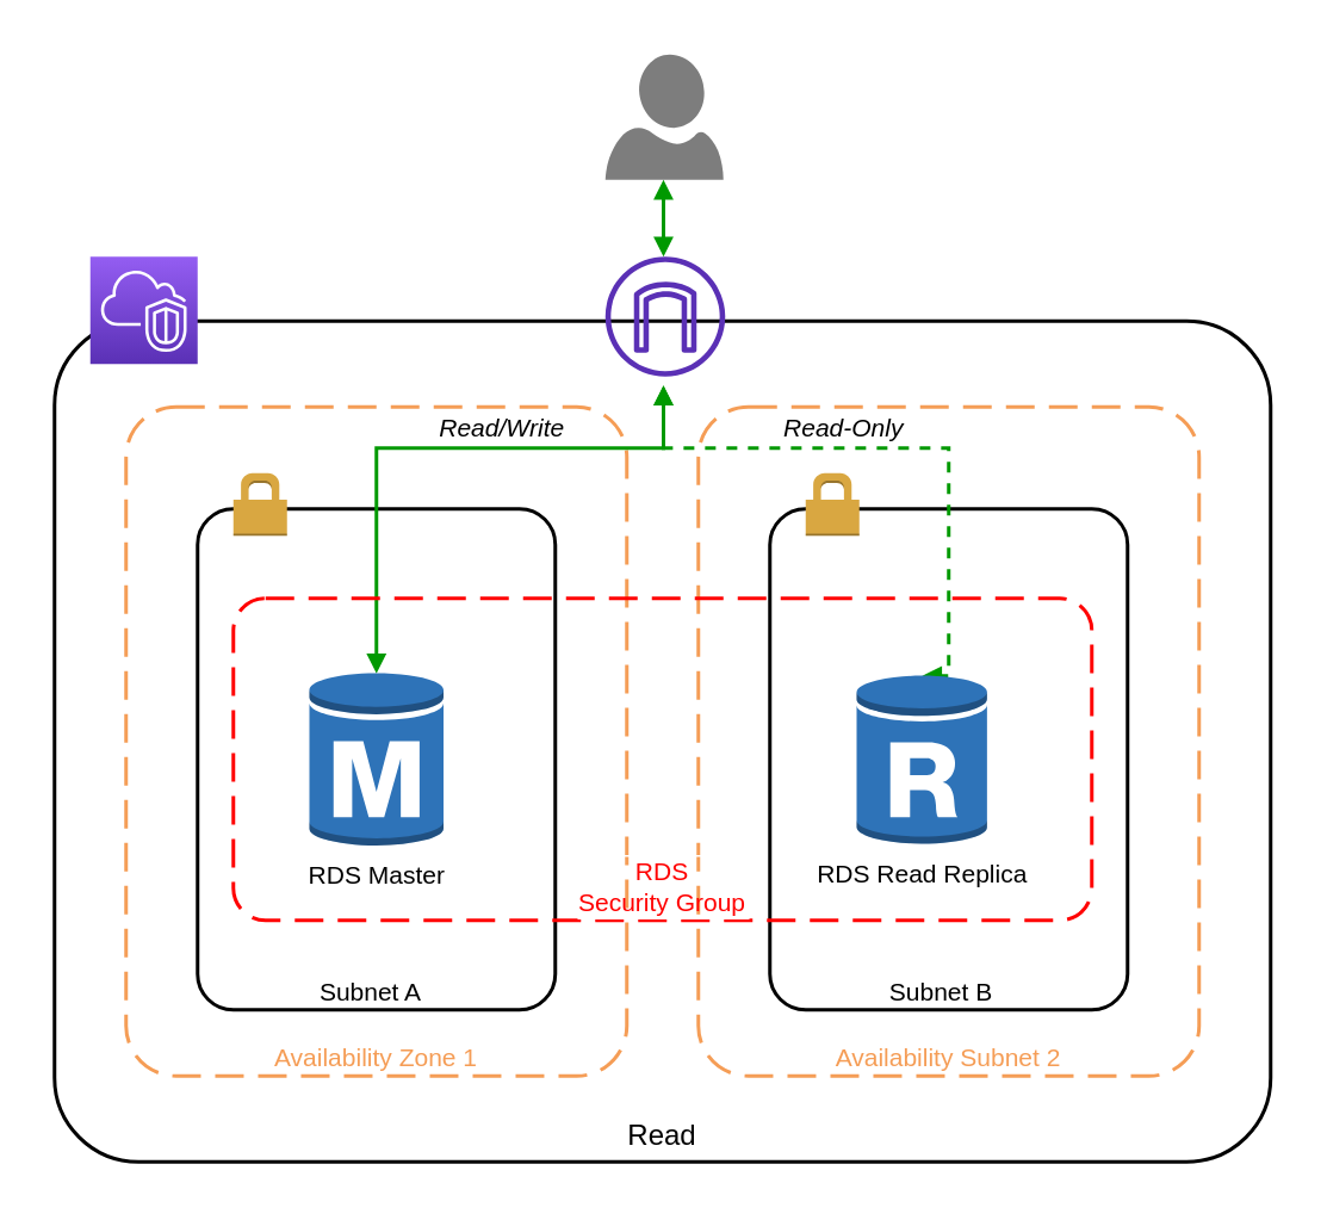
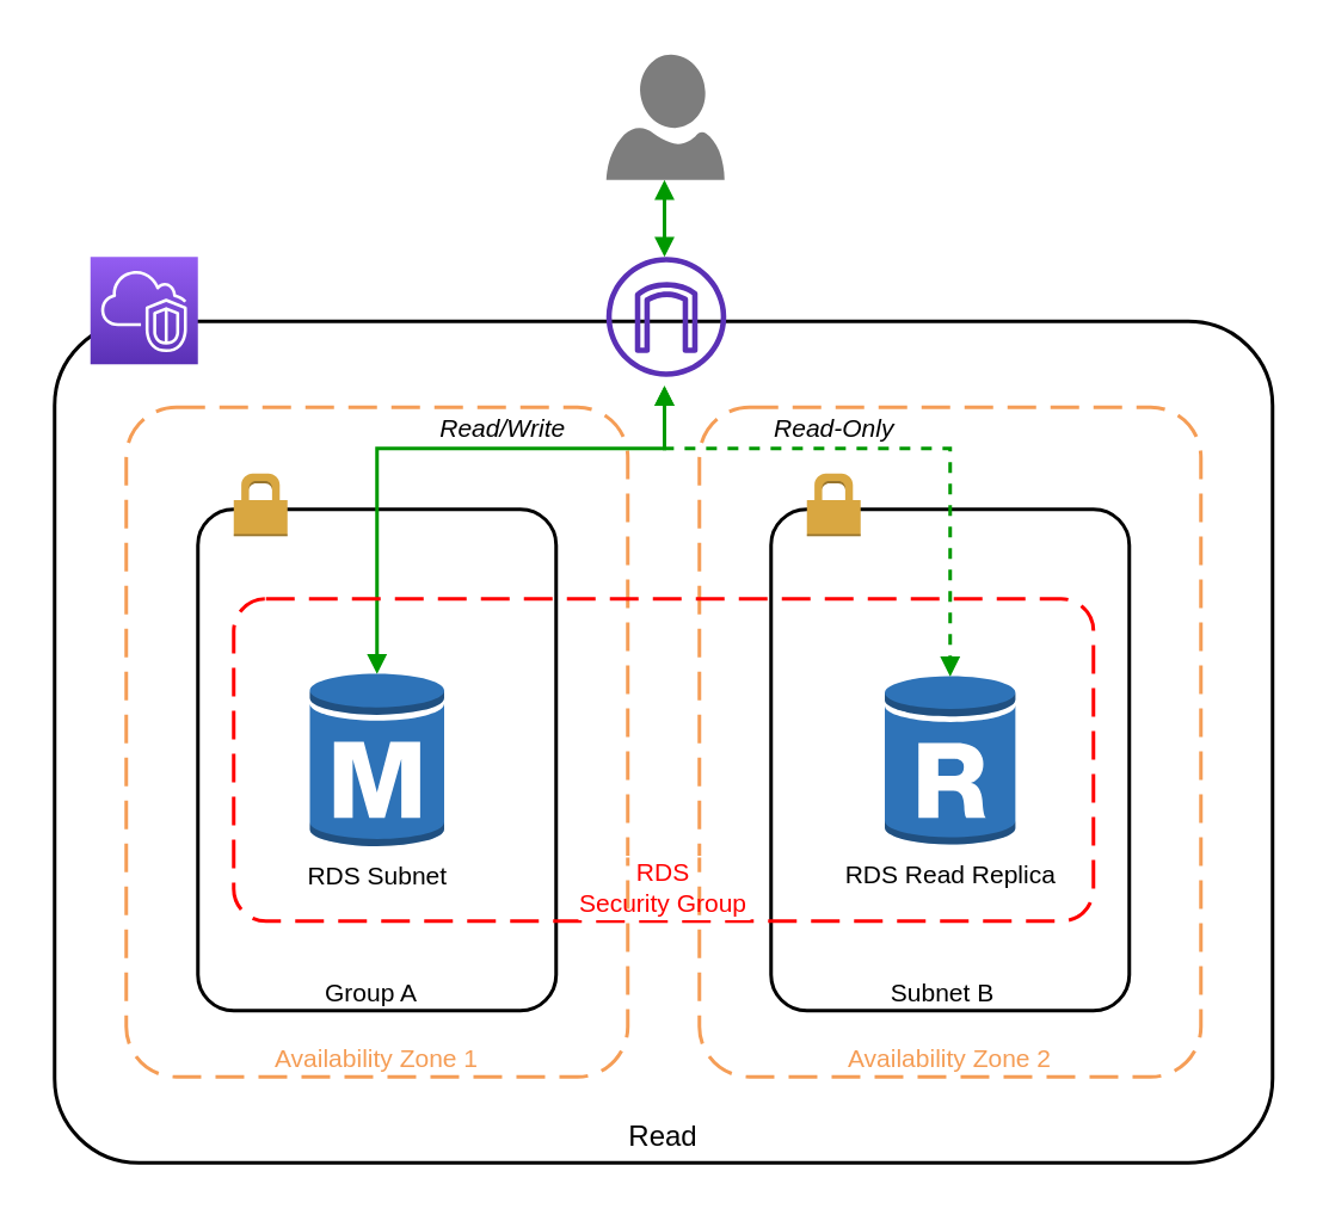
- <mxCell id="16" value="RDS Read Replica" style="outlineConnect=0;dashed=0;verticalLabelPosition=bottom;verticalAlign=top;align=center;html=1;shape=mxgraph.aws3.rds_db_instance_read_replica;fillColor=#2E73B8;gradientColor=none;fontSize=14;" vertex="1" parent="1"><mxGeometry x="478.5" y="375.5" width="73" height="97" as="geometry" /></mxCell>
+ <mxCell id="16" value="RDS Read Replica" style="outlineConnect=0;dashed=0;verticalLabelPosition=bottom;verticalAlign=top;align=center;html=1;shape=mxgraph.aws3.rds_db_instance_read_replica;fillColor=#2E73B8;gradientColor=none;fontSize=14;" vertex="1" parent="1"><mxGeometry x="493.5" y="375.5" width="73" height="97" as="geometry" /></mxCell>
- <mxCell id="15" value="RDS Master" style="outlineConnect=0;dashed=0;verticalLabelPosition=bottom;verticalAlign=top;align=center;html=1;shape=mxgraph.aws3.rds_db_instance;fillColor=#2E73B8;gradientColor=none;fontSize=14;" vertex="1" parent="1"><mxGeometry x="172.5" y="374" width="75" height="100" as="geometry" /></mxCell>
+ <mxCell id="15" value="RDS Subnet" style="outlineConnect=0;dashed=0;verticalLabelPosition=bottom;verticalAlign=top;align=center;html=1;shape=mxgraph.aws3.rds_db_instance;fillColor=#2E73B8;gradientColor=none;fontSize=14;" vertex="1" parent="1"><mxGeometry x="172.5" y="374" width="75" height="100" as="geometry" /></mxCell>
- <mxCell id="5" value="Subnet A" style="rounded=1;arcSize=10;dashed=0;strokeColor=#000000;fillColor=none;gradientColor=none;strokeWidth=2;verticalAlign=bottom;align=center;spacingRight=6;fontSize=14;" vertex="1" parent="1"><mxGeometry x="110" y="284" width="200" height="280" as="geometry" /></mxCell>
+ <mxCell id="5" value="Group A" style="rounded=1;arcSize=10;dashed=0;strokeColor=#000000;fillColor=none;gradientColor=none;strokeWidth=2;verticalAlign=bottom;align=center;spacingRight=6;fontSize=14;" vertex="1" parent="1"><mxGeometry x="110" y="284" width="200" height="280" as="geometry" /></mxCell>
- <mxCell id="6" value="Availability Subnet 2" style="rounded=1;arcSize=10;dashed=1;strokeColor=#F59D56;fillColor=none;gradientColor=none;dashPattern=8 4;strokeWidth=2;verticalAlign=bottom;fontSize=14;fontColor=#F59D56;" vertex="1" parent="1"><mxGeometry x="390" y="227" width="280" height="374" as="geometry" /></mxCell>
+ <mxCell id="6" value="Availability Zone 2" style="rounded=1;arcSize=10;dashed=1;strokeColor=#F59D56;fillColor=none;gradientColor=none;dashPattern=8 4;strokeWidth=2;verticalAlign=bottom;fontSize=14;fontColor=#F59D56;" vertex="1" parent="1"><mxGeometry x="390" y="227" width="280" height="374" as="geometry" /></mxCell>
